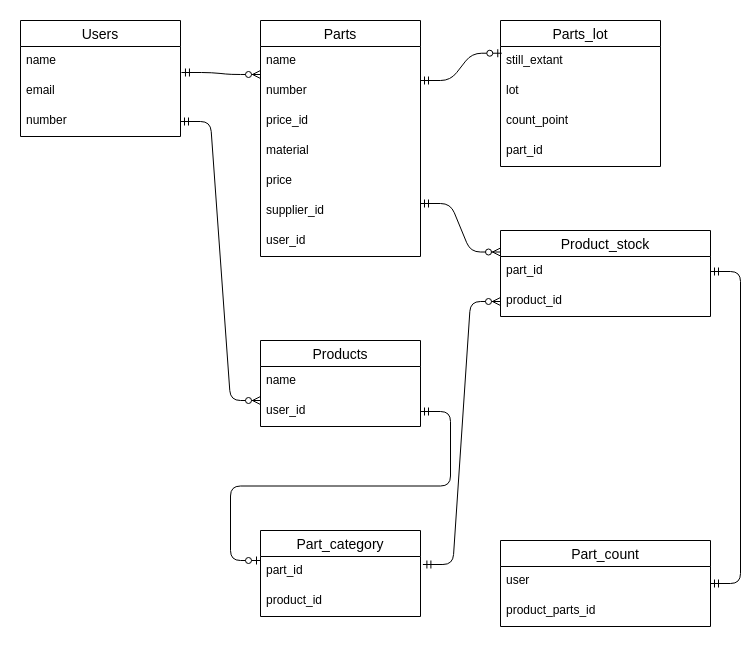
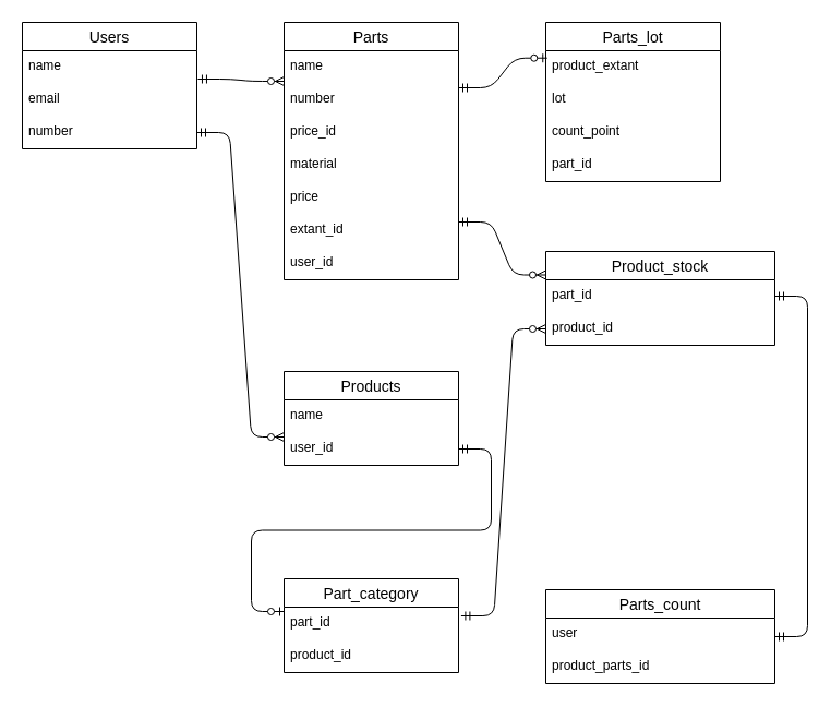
- <mxCell id="15" value="still_extant" style="text;strokeColor=none;fillColor=none;spacingLeft=4;spacingRight=4;overflow=hidden;rotatable=0;points=[[0,0.5],[1,0.5]];portConstraint=eastwest;fontSize=12;" vertex="1" parent="14"><mxGeometry y="26" width="160" height="30" as="geometry" /></mxCell>
+ <mxCell id="15" value="product_extant" style="text;strokeColor=none;fillColor=none;spacingLeft=4;spacingRight=4;overflow=hidden;rotatable=0;points=[[0,0.5],[1,0.5]];portConstraint=eastwest;fontSize=12;" vertex="1" parent="14"><mxGeometry y="26" width="160" height="30" as="geometry" /></mxCell>
- <mxCell id="12" value="supplier_id" style="text;strokeColor=none;fillColor=none;spacingLeft=4;spacingRight=4;overflow=hidden;rotatable=0;points=[[0,0.5],[1,0.5]];portConstraint=eastwest;fontSize=12;" vertex="1" parent="6"><mxGeometry y="176" width="160" height="30" as="geometry" /></mxCell>
+ <mxCell id="12" value="extant_id" style="text;strokeColor=none;fillColor=none;spacingLeft=4;spacingRight=4;overflow=hidden;rotatable=0;points=[[0,0.5],[1,0.5]];portConstraint=eastwest;fontSize=12;" vertex="1" parent="6"><mxGeometry y="176" width="160" height="30" as="geometry" /></mxCell>
- <mxCell id="30" value="Part_count" style="swimlane;fontStyle=0;childLayout=stackLayout;horizontal=1;startSize=26;horizontalStack=0;resizeParent=1;resizeParentMax=0;resizeLast=0;collapsible=1;marginBottom=0;align=center;fontSize=14;" vertex="1" parent="1"><mxGeometry x="500" y="540" width="210" height="86" as="geometry" /></mxCell>
+ <mxCell id="30" value="Parts_count" style="swimlane;fontStyle=0;childLayout=stackLayout;horizontal=1;startSize=26;horizontalStack=0;resizeParent=1;resizeParentMax=0;resizeLast=0;collapsible=1;marginBottom=0;align=center;fontSize=14;" vertex="1" parent="1"><mxGeometry x="500" y="540" width="210" height="86" as="geometry" /></mxCell>
